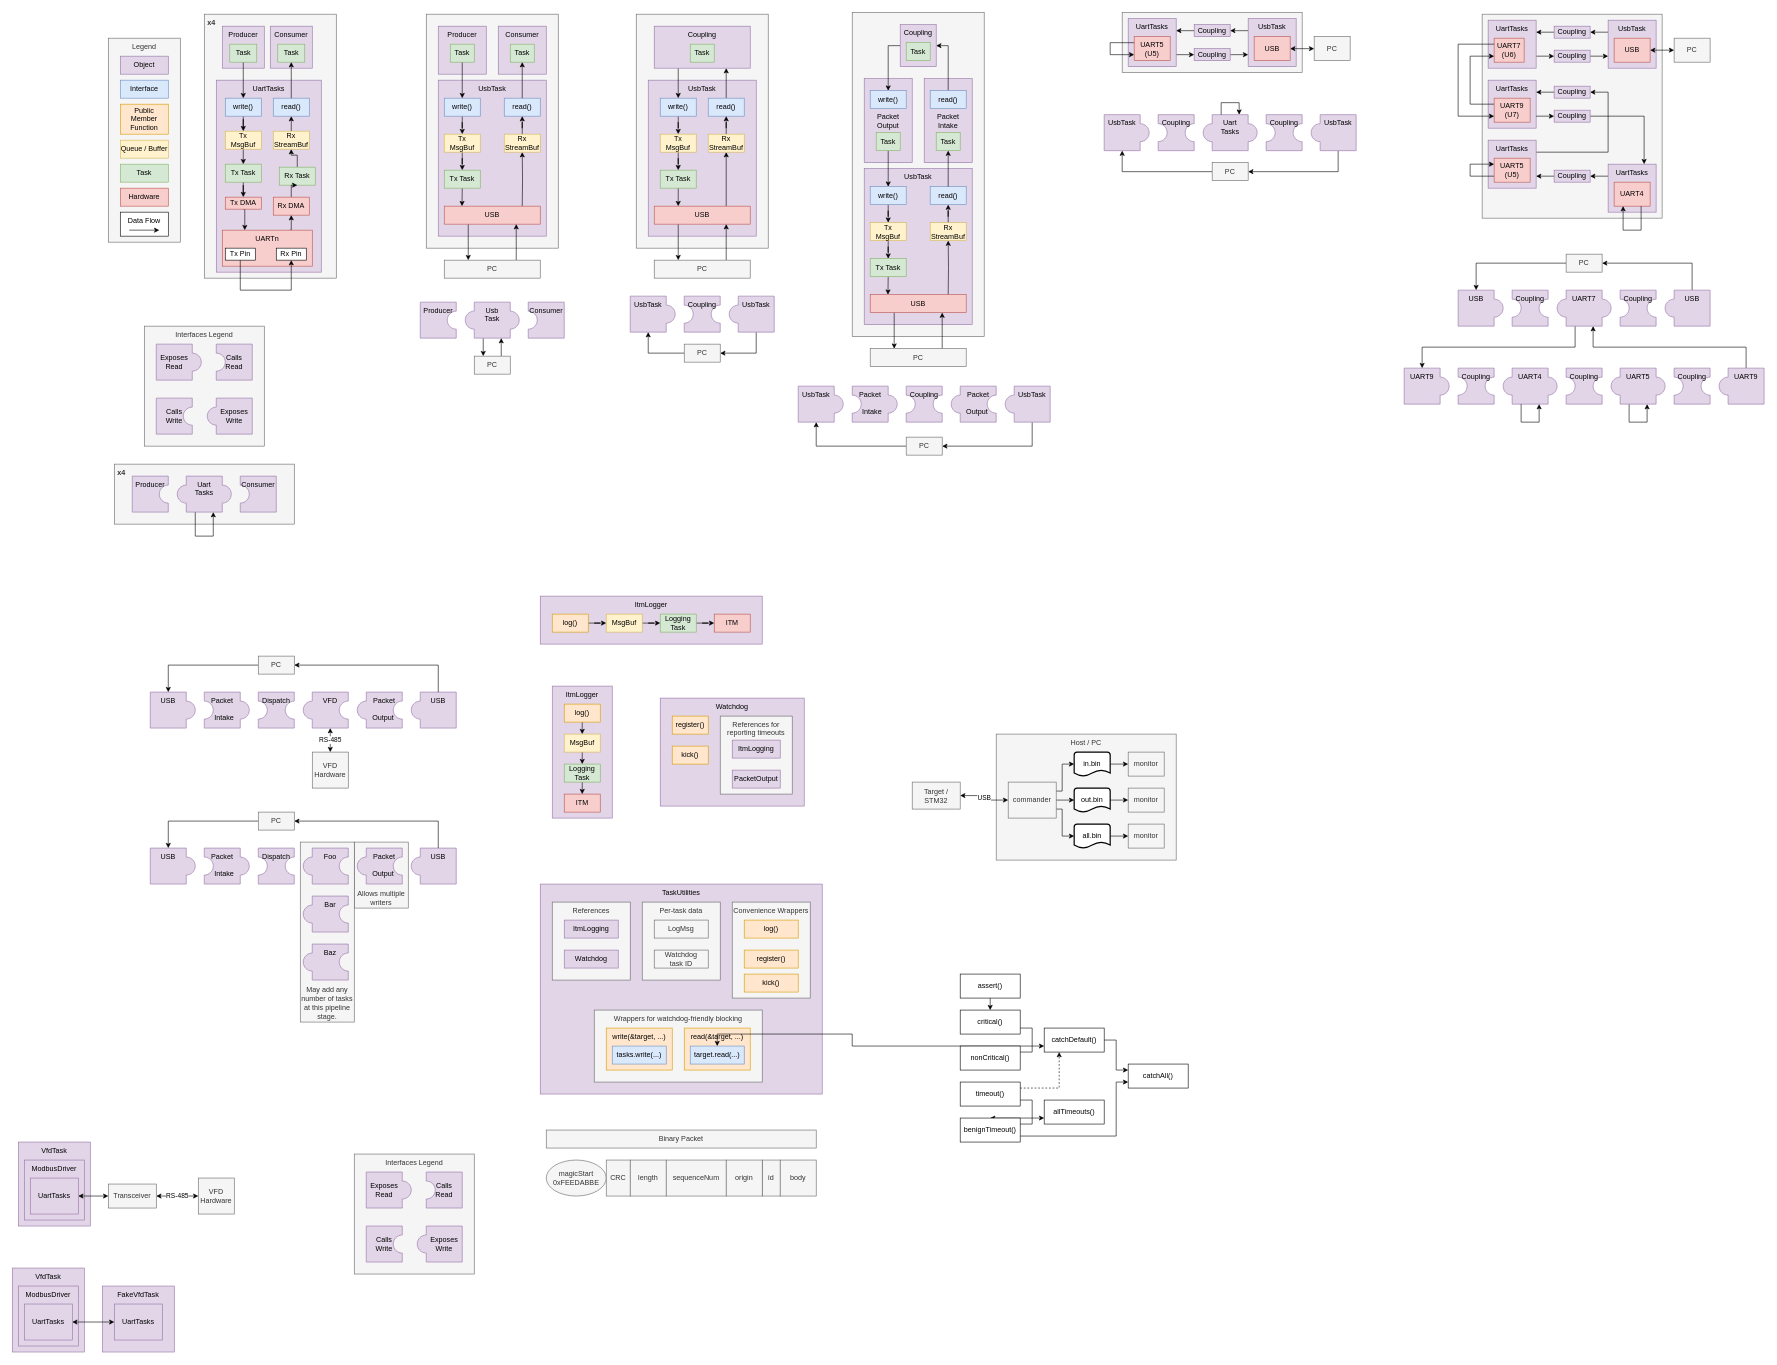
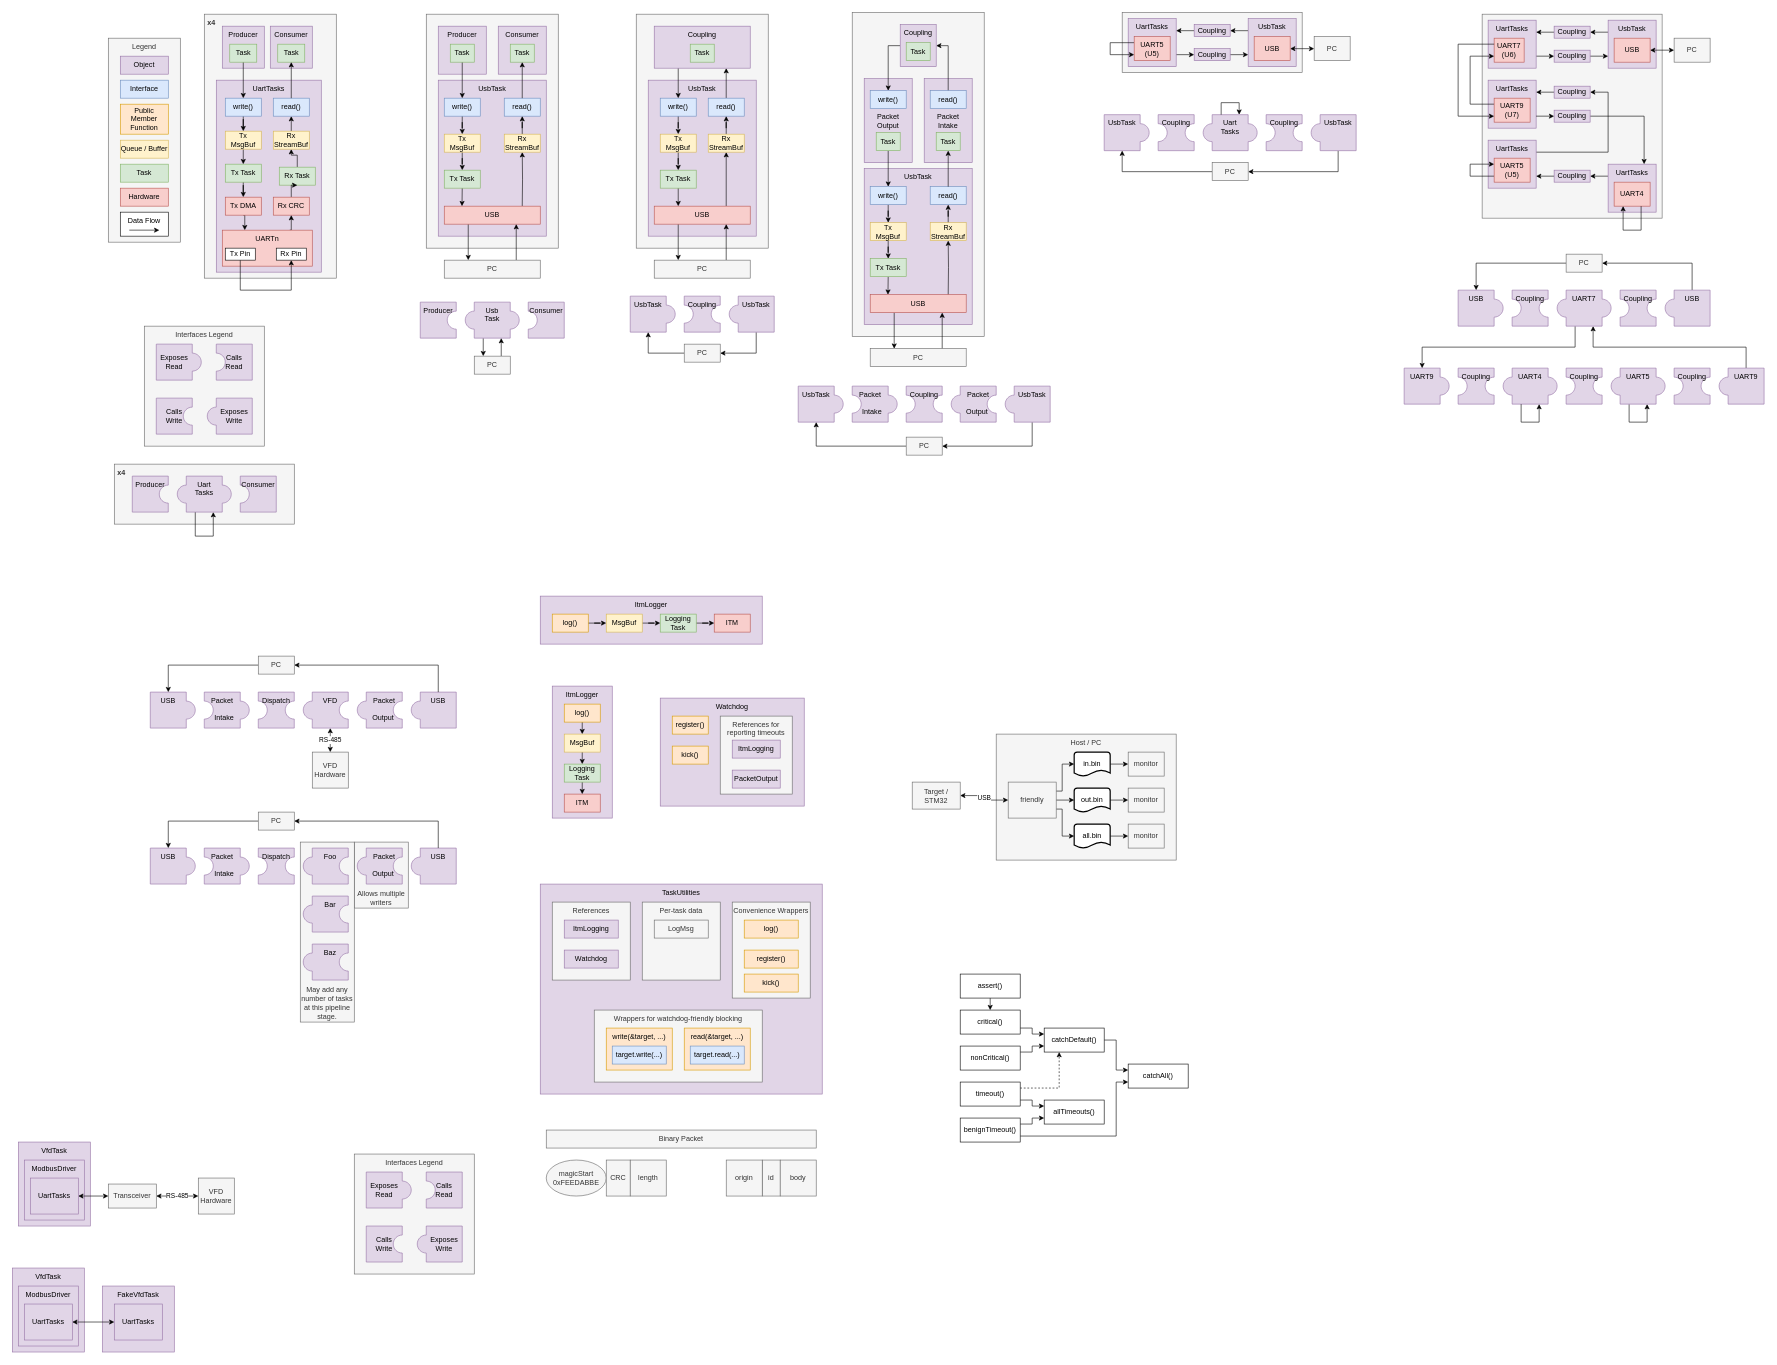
- <mxCell id="17" value="Tx DMA" style="rounded=0;whiteSpace=wrap;html=1;fillColor=#f8cecc;strokeColor=#b85450;" parent="1" vertex="1"><mxGeometry x="375" y="328" width="60" height="20" as="geometry" /></mxCell>
+ <mxCell id="17" value="Tx DMA" style="rounded=0;whiteSpace=wrap;html=1;fillColor=#f8cecc;strokeColor=#b85450;" parent="1" vertex="1"><mxGeometry x="375" y="328" width="60" height="30" as="geometry" /></mxCell>
- <mxCell id="23" value="Rx DMA" style="rounded=0;whiteSpace=wrap;html=1;fillColor=#f8cecc;strokeColor=#b85450;" parent="1" vertex="1"><mxGeometry x="455" y="328" width="60" height="30" as="geometry" /></mxCell>
+ <mxCell id="23" value="Rx CRC" style="rounded=0;whiteSpace=wrap;html=1;fillColor=#f8cecc;strokeColor=#b85450;" parent="1" vertex="1"><mxGeometry x="455" y="328" width="60" height="30" as="geometry" /></mxCell>
- <mxCell id="186" value="commander" style="rounded=0;whiteSpace=wrap;html=1;align=center;fillColor=#f5f5f5;strokeColor=#666666;fontColor=#333333;verticalAlign=middle;" vertex="1" parent="1"><mxGeometry x="1680" y="1303" width="80" height="60" as="geometry" /></mxCell>
+ <mxCell id="186" value="friendly" style="rounded=0;whiteSpace=wrap;html=1;align=center;fillColor=#f5f5f5;strokeColor=#666666;fontColor=#333333;verticalAlign=middle;" vertex="1" parent="1"><mxGeometry x="1680" y="1303" width="80" height="60" as="geometry" /></mxCell>
- <mxCell id="174" value="&lt;div&gt;Watchdog&lt;/div&gt;&lt;div&gt;task ID&lt;br&gt;&lt;/div&gt;" style="rounded=0;whiteSpace=wrap;html=1;verticalAlign=middle;fillColor=#f5f5f5;strokeColor=#666666;fontColor=#333333;" vertex="1" parent="1"><mxGeometry x="1090" y="1583" width="90" height="30" as="geometry" /></mxCell>
- <mxCell id="321" style="edgeStyle=orthogonalEdgeStyle;rounded=0;orthogonalLoop=1;jettySize=auto;html=1;exitX=1;exitY=0.75;exitDx=0;exitDy=0;startArrow=none;startFill=0;" edge="1" parent="1" source="322" target="170"><mxGeometry relative="1" as="geometry" /></mxCell>
+ <mxCell id="321" style="edgeStyle=orthogonalEdgeStyle;rounded=0;orthogonalLoop=1;jettySize=auto;html=1;exitX=1;exitY=0.75;exitDx=0;exitDy=0;entryX=0;entryY=0.25;entryDx=0;entryDy=0;startArrow=none;startFill=0;" edge="1" parent="1" source="322" target="320"><mxGeometry relative="1" as="geometry" /></mxCell>
- <mxCell id="168" value="tasks.write(...)" style="rounded=0;whiteSpace=wrap;html=1;fillColor=#dae8fc;strokeColor=#6c8ebf;" vertex="1" parent="1"><mxGeometry x="1020" y="1743" width="90" height="30" as="geometry" /></mxCell>
+ <mxCell id="168" value="target.write(...)" style="rounded=0;whiteSpace=wrap;html=1;fillColor=#dae8fc;strokeColor=#6c8ebf;" vertex="1" parent="1"><mxGeometry x="1020" y="1743" width="90" height="30" as="geometry" /></mxCell>
- <mxCell id="326" style="edgeStyle=orthogonalEdgeStyle;rounded=0;orthogonalLoop=1;jettySize=auto;html=1;exitX=1;exitY=0.75;exitDx=0;exitDy=0;startArrow=none;startFill=0;" edge="1" parent="1" source="328" target="331"><mxGeometry relative="1" as="geometry" /></mxCell>
+ <mxCell id="326" style="edgeStyle=orthogonalEdgeStyle;rounded=0;orthogonalLoop=1;jettySize=auto;html=1;exitX=1;exitY=0.75;exitDx=0;exitDy=0;entryX=0;entryY=0.25;entryDx=0;entryDy=0;startArrow=none;startFill=0;" edge="1" parent="1" source="328" target="325"><mxGeometry relative="1" as="geometry" /></mxCell>
- <mxCell id="199" value="sequenceNum" style="rounded=0;whiteSpace=wrap;html=1;align=center;fillColor=#f5f5f5;strokeColor=#666666;fontColor=#333333;verticalAlign=middle;" vertex="1" parent="1"><mxGeometry x="1110" y="1933" width="100" height="60" as="geometry" /></mxCell>
